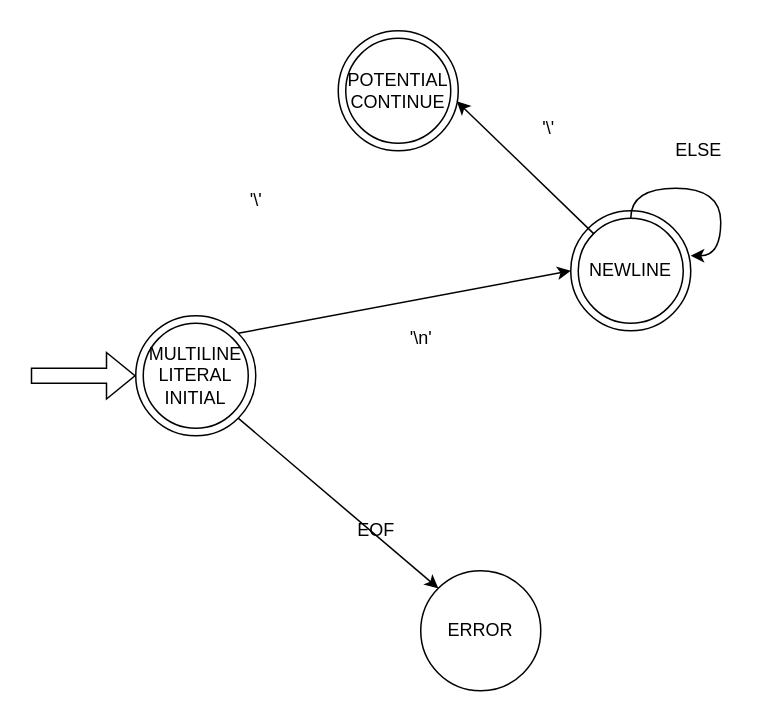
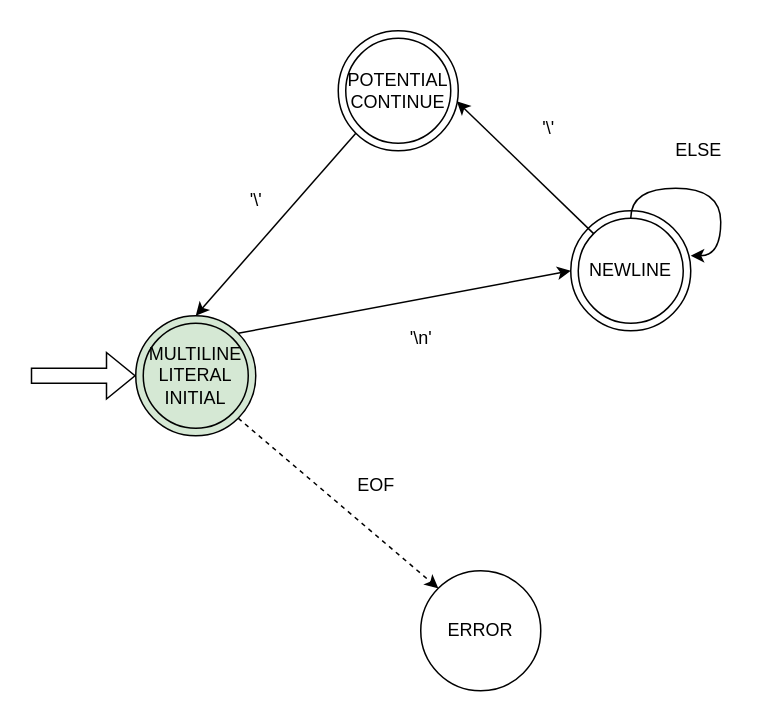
+ <mxCell id="21" style="edgeStyle=none;rounded=0;orthogonalLoop=1;jettySize=auto;html=1;exitX=0;exitY=1;exitDx=0;exitDy=0;entryX=0.5;entryY=0;entryDx=0;entryDy=0;" edge="1" parent="1" source="18" target="3"><mxGeometry relative="1" as="geometry" /></mxCell>
- <mxCell id="3" value="MULTILINE&lt;div&gt;LITERAL&lt;/div&gt;&lt;div&gt;INITIAL&lt;/div&gt;" style="ellipse;whiteSpace=wrap;html=1;aspect=fixed;" vertex="1" parent="2"><mxGeometry width="80" height="80" as="geometry" /></mxCell>
+ <mxCell id="3" value="MULTILINE&lt;div&gt;LITERAL&lt;/div&gt;&lt;div&gt;INITIAL&lt;/div&gt;" style="ellipse;whiteSpace=wrap;html=1;aspect=fixed;fillColor=#d5e8d4;" vertex="1" parent="2"><mxGeometry width="80" height="80" as="geometry" /></mxCell>
- <mxCell id="7" style="edgeStyle=none;rounded=0;orthogonalLoop=1;jettySize=auto;html=1;exitX=1;exitY=1;exitDx=0;exitDy=0;entryX=0;entryY=0;entryDx=0;entryDy=0;" edge="1" parent="1" source="3" target="6"><mxGeometry relative="1" as="geometry" /></mxCell>
+ <mxCell id="7" style="edgeStyle=none;rounded=0;orthogonalLoop=1;jettySize=auto;html=1;exitX=1;exitY=1;exitDx=0;exitDy=0;entryX=0;entryY=0;entryDx=0;entryDy=0;dashed=1;" edge="1" parent="1" source="3" target="6"><mxGeometry relative="1" as="geometry" /></mxCell>
- <mxCell id="8" value="EOF" style="text;html=1;align=center;verticalAlign=middle;resizable=0;points=[];autosize=1;strokeColor=none;fillColor=none;" vertex="1" parent="1"><mxGeometry x="225" y="338" width="50" height="30" as="geometry" /></mxCell>
+ <mxCell id="8" value="EOF" style="text;html=1;align=center;verticalAlign=middle;resizable=0;points=[];autosize=1;strokeColor=none;fillColor=none;" vertex="1" parent="1"><mxGeometry x="225" y="308" width="50" height="30" as="geometry" /></mxCell>
